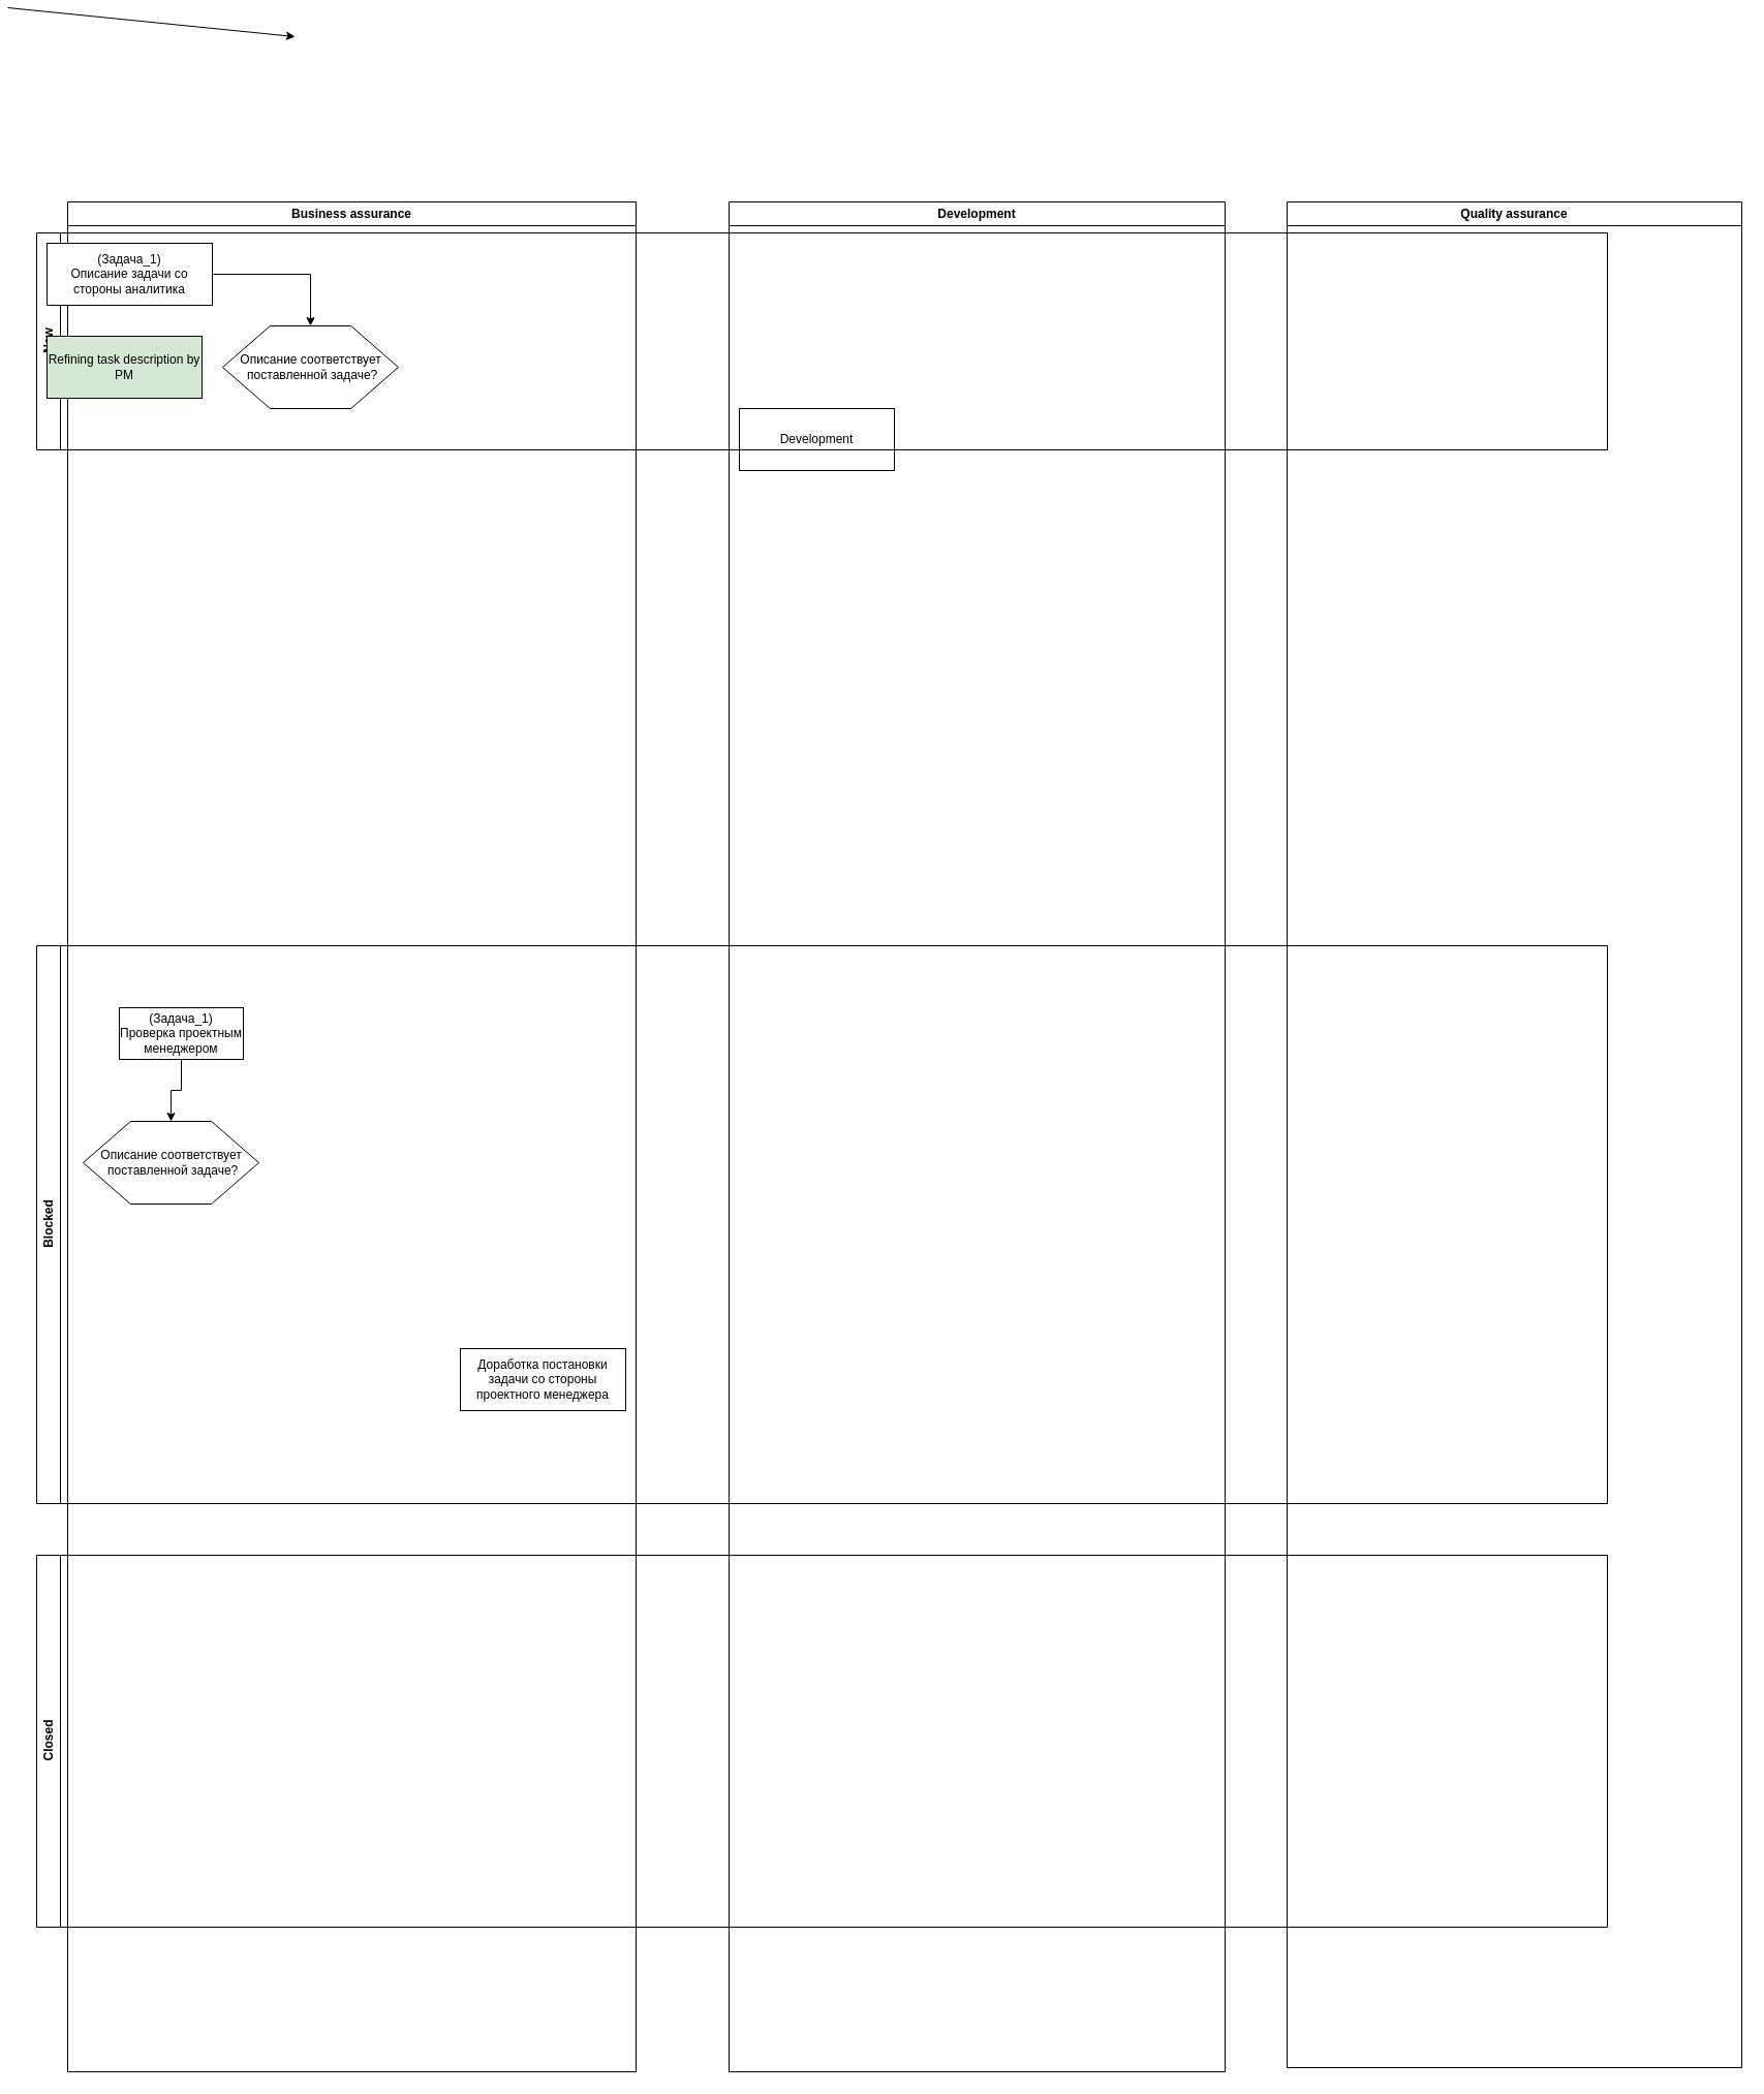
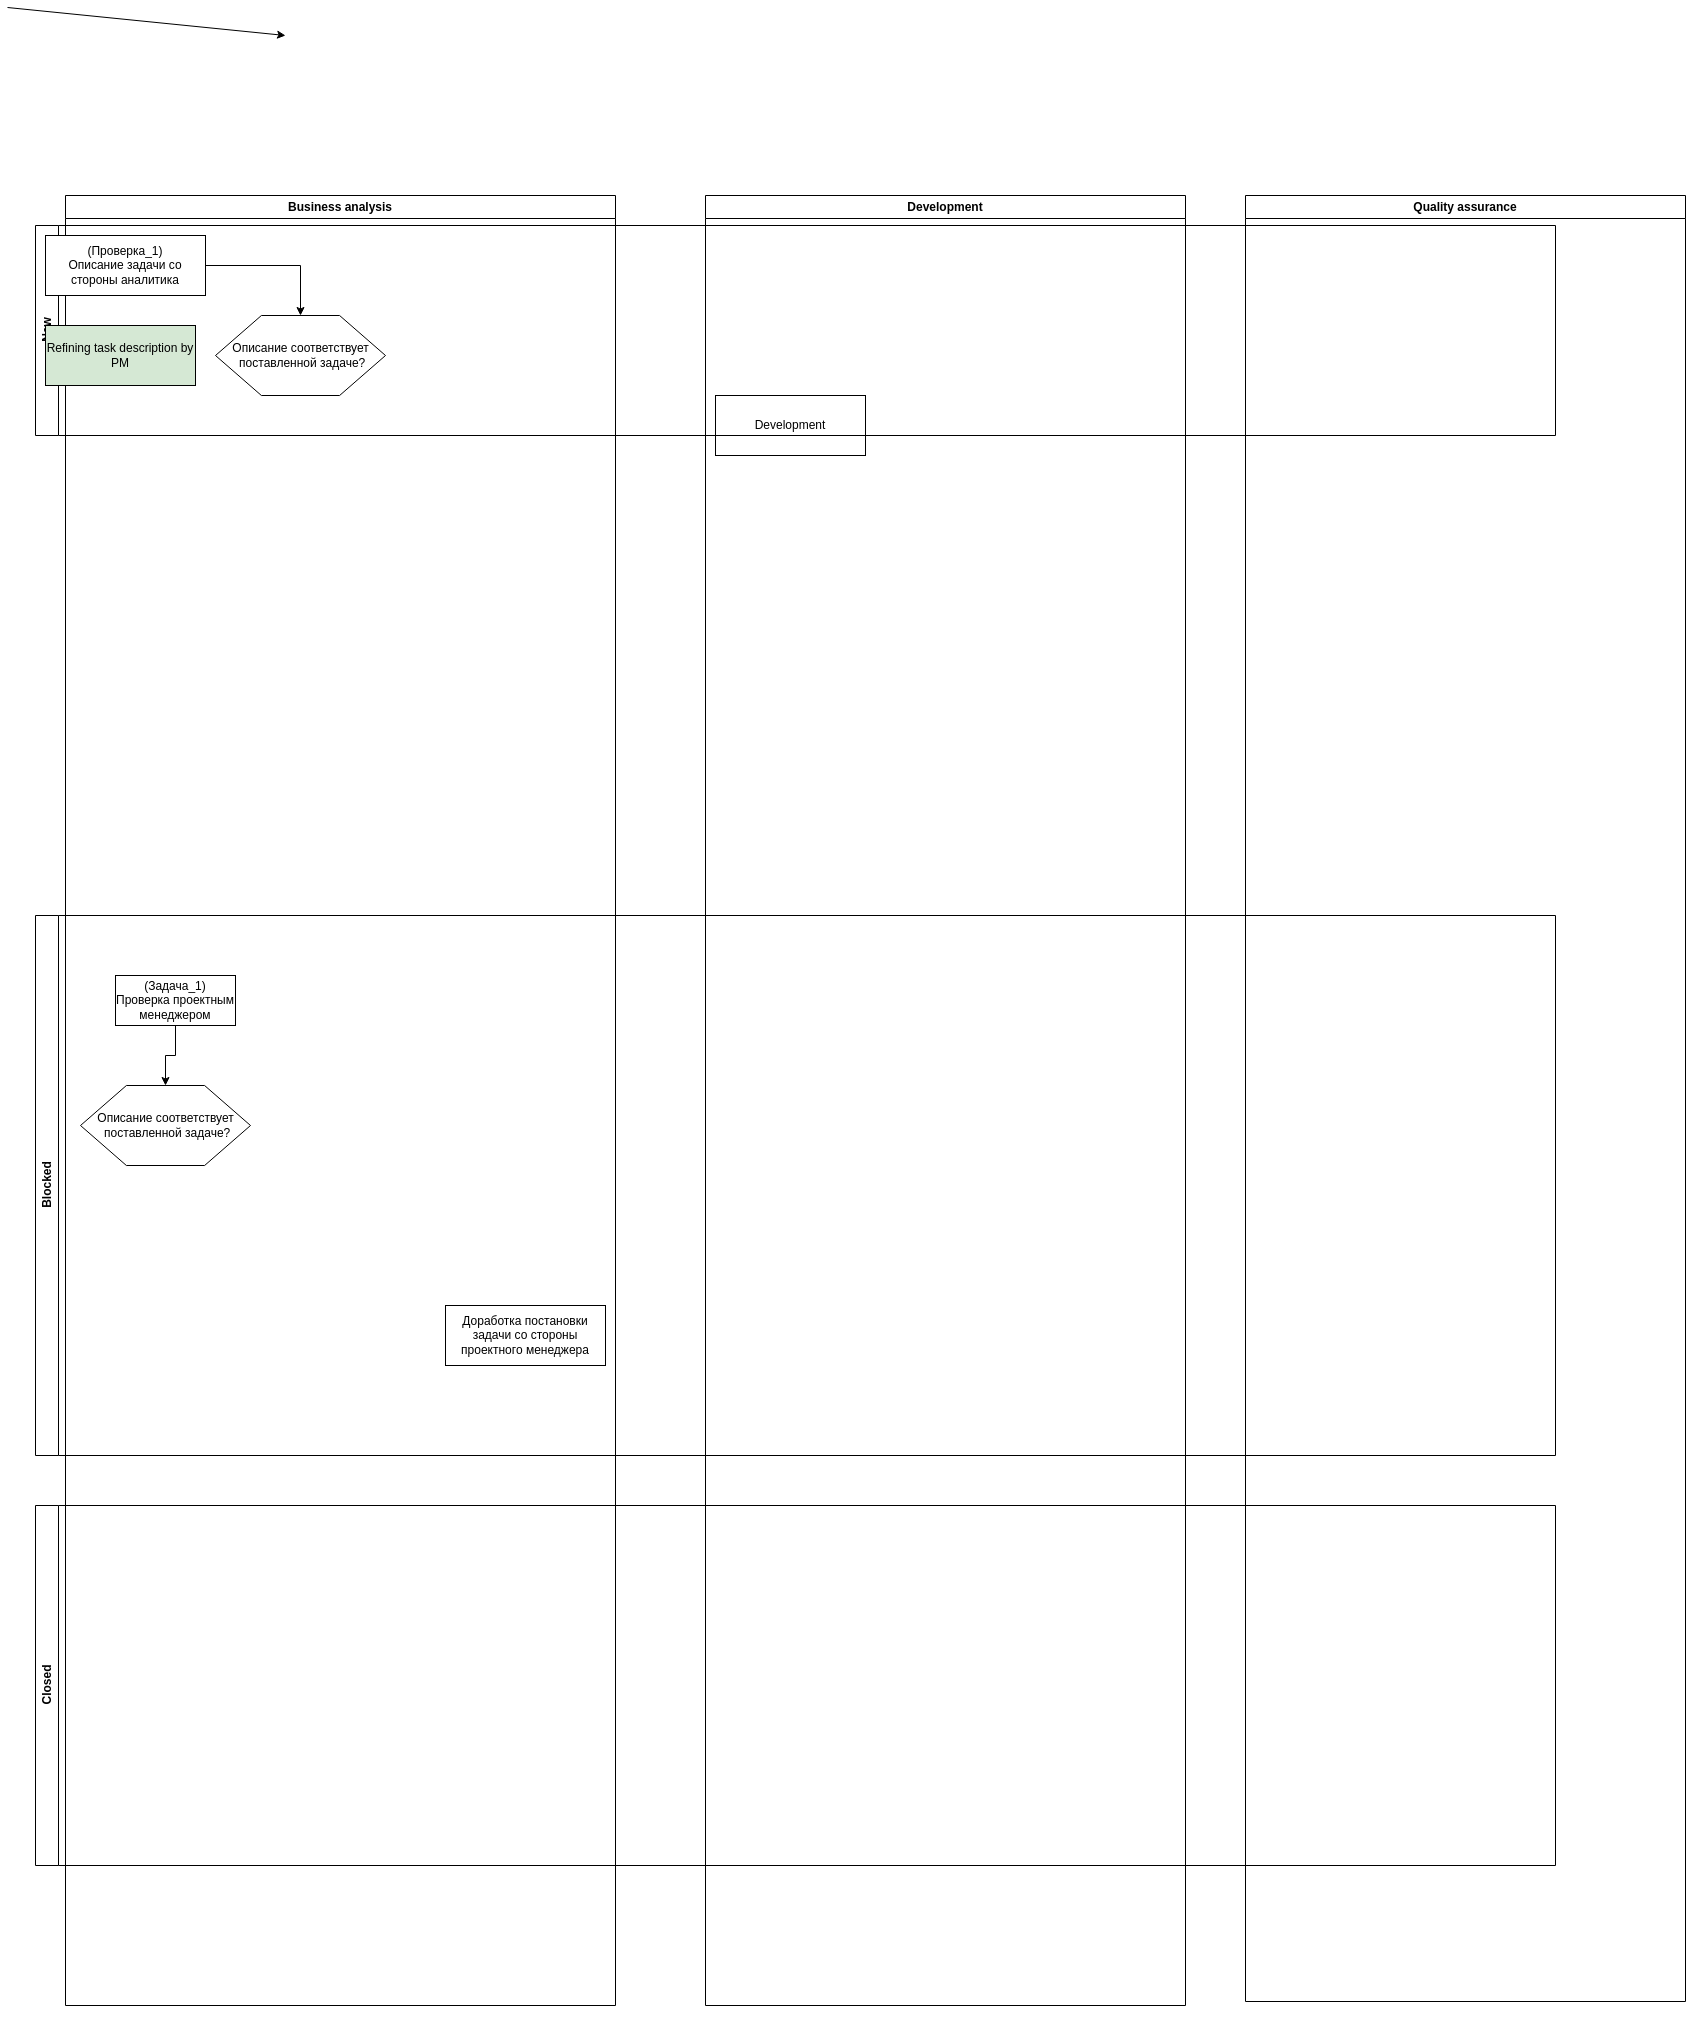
- <mxCell id="3" value="Business assurance" style="swimlane;whiteSpace=wrap;html=1;" parent="1" vertex="1"><mxGeometry x="50" y="180" width="550" height="1810" as="geometry"><mxRectangle x="40" y="200" width="140" height="30" as="alternateBounds" /></mxGeometry></mxCell>
+ <mxCell id="3" value="Business analysis" style="swimlane;whiteSpace=wrap;html=1;" parent="1" vertex="1"><mxGeometry x="50" y="180" width="550" height="1810" as="geometry"><mxRectangle x="40" y="200" width="140" height="30" as="alternateBounds" /></mxGeometry></mxCell>
- <mxCell id="15" value="(Задача_1)&lt;div&gt;Описание задачи со стороны аналитика&lt;/div&gt;" style="whiteSpace=wrap;html=1;arcSize=6;" parent="12" vertex="1"><mxGeometry x="10" y="10" width="160" height="60" as="geometry" /></mxCell>
+ <mxCell id="15" value="(Проверка_1)&lt;div&gt;Описание задачи со стороны аналитика&lt;/div&gt;" style="whiteSpace=wrap;html=1;arcSize=6;" parent="12" vertex="1"><mxGeometry x="10" y="10" width="160" height="60" as="geometry" /></mxCell>
